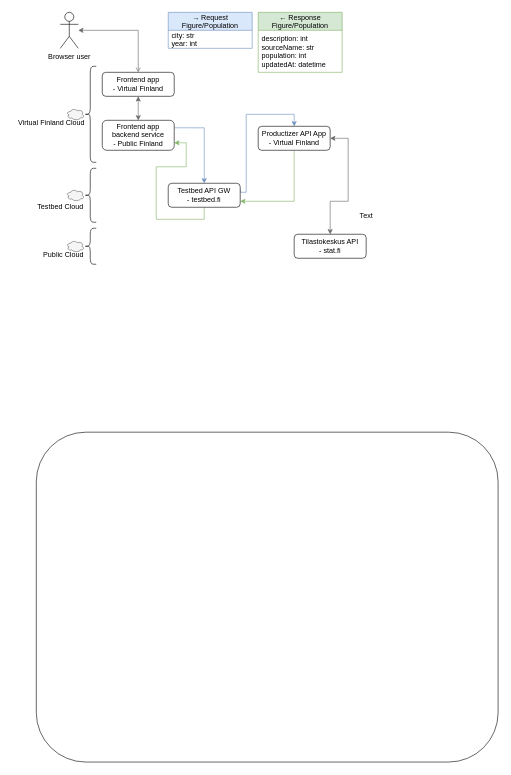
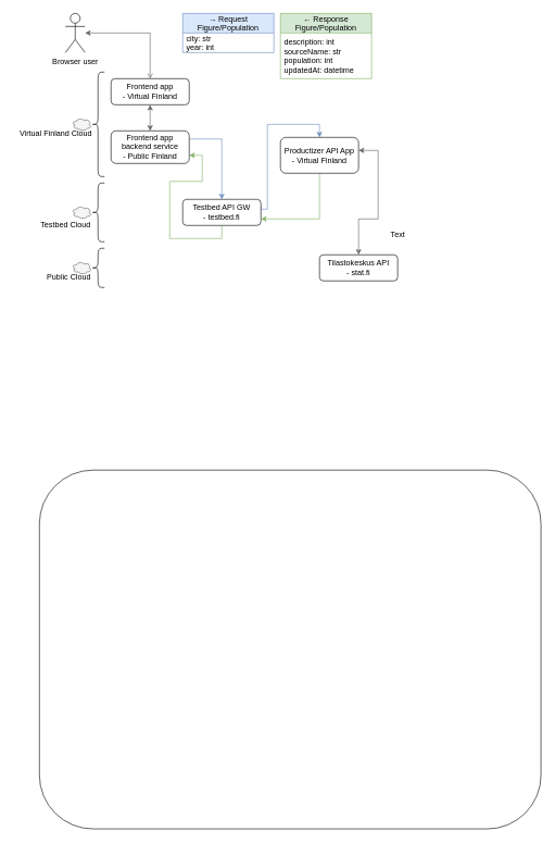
- <mxCell id="14" value="Productizer API App&lt;br&gt;- Virtual Finland" style="rounded=1;whiteSpace=wrap;html=1;" vertex="1" parent="1"><mxGeometry x="430" y="210" width="120" height="40" as="geometry" /></mxCell>
+ <mxCell id="14" value="Productizer API App&lt;br&gt;- Virtual Finland" style="rounded=1;whiteSpace=wrap;html=1;" vertex="1" parent="1"><mxGeometry x="430" y="210" width="120" height="55" as="geometry" /></mxCell>
